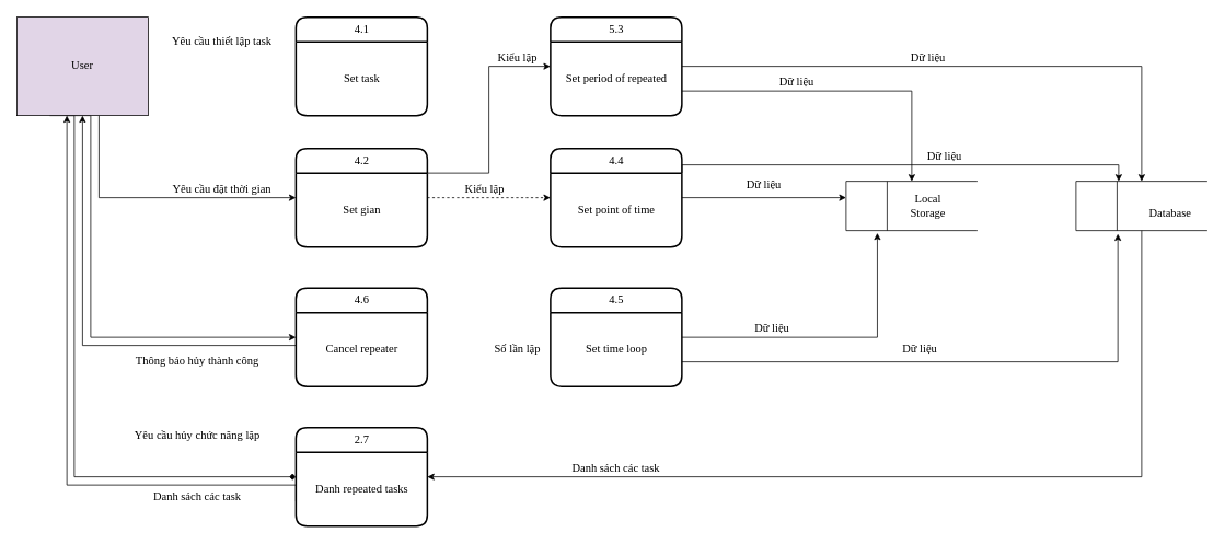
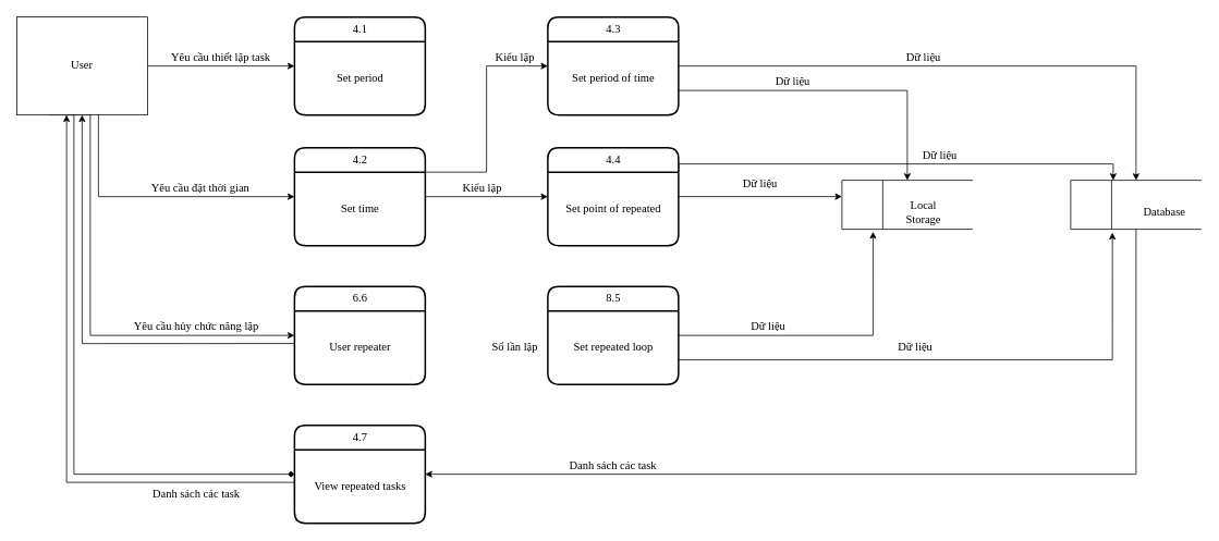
- <mxCell id="21" value="5.3" style="swimlane;childLayout=stackLayout;horizontal=1;startSize=30;horizontalStack=0;rounded=1;fontSize=14;fontStyle=0;strokeWidth=2;resizeParent=0;resizeLast=1;shadow=0;dashed=0;align=center;html=1;fontFamily=Verdana;" parent="1" vertex="1"><mxGeometry x="670" y="20" width="160" height="120" as="geometry" /></mxCell>
+ <mxCell id="21" value="4.3" style="swimlane;childLayout=stackLayout;horizontal=1;startSize=30;horizontalStack=0;rounded=1;fontSize=14;fontStyle=0;strokeWidth=2;resizeParent=0;resizeLast=1;shadow=0;dashed=0;align=center;html=1;fontFamily=Verdana;" parent="1" vertex="1"><mxGeometry x="670" y="20" width="160" height="120" as="geometry" /></mxCell>
- <mxCell id="12" value="Yêu cầu thiết lập task" style="text;html=1;strokeColor=none;fillColor=none;align=center;verticalAlign=middle;whiteSpace=wrap;rounded=0;fontFamily=Verdana;fontSize=14;" parent="1" vertex="1"><mxGeometry x="190" y="40" width="160" height="20" as="geometry" /></mxCell>
+ <mxCell id="12" value="Yêu cầu thiết lập task" style="text;html=1;strokeColor=none;fillColor=none;align=center;verticalAlign=middle;whiteSpace=wrap;rounded=0;fontFamily=Verdana;fontSize=14;" parent="1" vertex="1"><mxGeometry x="190" y="60" width="160" height="20" as="geometry" /></mxCell>
- <mxCell id="8" value="User" style="rounded=0;whiteSpace=wrap;html=1;fontFamily=Verdana;fontSize=14;fillColor=#e1d5e7;" parent="1" vertex="1"><mxGeometry x="20" y="20" width="160" height="120" as="geometry" /></mxCell>
+ <mxCell id="8" value="User" style="rounded=0;whiteSpace=wrap;html=1;fontFamily=Verdana;fontSize=14;" parent="1" vertex="1"><mxGeometry x="20" y="20" width="160" height="120" as="geometry" /></mxCell>
+ <mxCell id="4" style="edgeStyle=orthogonalEdgeStyle;rounded=0;orthogonalLoop=1;jettySize=auto;html=1;entryX=0;entryY=0.5;entryDx=0;entryDy=0;fontFamily=Verdana;fontSize=14;" parent="1" source="8" target="9" edge="1"><mxGeometry relative="1" as="geometry" /></mxCell>
- <mxCell id="10" value="Set task" style="text;html=1;align=center;verticalAlign=middle;resizable=0;points=[];autosize=1;fontSize=14;fontFamily=Verdana;" parent="9" vertex="1"><mxGeometry y="30" width="160" height="90" as="geometry" /></mxCell>
+ <mxCell id="10" value="Set period" style="text;html=1;align=center;verticalAlign=middle;resizable=0;points=[];autosize=1;fontSize=14;fontFamily=Verdana;" parent="9" vertex="1"><mxGeometry y="30" width="160" height="90" as="geometry" /></mxCell>
- <mxCell id="22" value="Set period of repeated" style="text;html=1;align=center;verticalAlign=middle;resizable=0;points=[];autosize=1;fontSize=14;fontFamily=Verdana;" parent="21" vertex="1"><mxGeometry y="30" width="160" height="90" as="geometry" /></mxCell>
+ <mxCell id="22" value="Set period of time" style="text;html=1;align=center;verticalAlign=middle;resizable=0;points=[];autosize=1;fontSize=14;fontFamily=Verdana;" parent="21" vertex="1"><mxGeometry y="30" width="160" height="90" as="geometry" /></mxCell>
- <mxCell id="17" value="Yêu cầu đặt thời gian" style="text;html=1;strokeColor=none;fillColor=none;align=center;verticalAlign=middle;whiteSpace=wrap;rounded=0;fontFamily=Verdana;fontSize=14;" parent="1" vertex="1"><mxGeometry x="190" y="220" width="160" height="20" as="geometry" /></mxCell>
+ <mxCell id="17" value="Yêu cầu đặt thời gian" style="text;html=1;strokeColor=none;fillColor=none;align=center;verticalAlign=middle;whiteSpace=wrap;rounded=0;fontFamily=Verdana;fontSize=14;" parent="1" vertex="1"><mxGeometry x="165" y="220" width="160" height="20" as="geometry" /></mxCell>
- <mxCell id="13" style="edgeStyle=orthogonalEdgeStyle;rounded=0;orthogonalLoop=1;jettySize=auto;html=1;exitX=1;exitY=0.5;exitDx=0;exitDy=0;entryX=0;entryY=0.5;entryDx=0;entryDy=0;dashed=1;" edge="1" parent="1" source="15" target="25"><mxGeometry relative="1" as="geometry" /></mxCell>
+ <mxCell id="13" style="edgeStyle=orthogonalEdgeStyle;rounded=0;orthogonalLoop=1;jettySize=auto;html=1;exitX=1;exitY=0.5;exitDx=0;exitDy=0;entryX=0;entryY=0.5;entryDx=0;entryDy=0;" edge="1" parent="1" source="15" target="25"><mxGeometry relative="1" as="geometry" /></mxCell>
- <mxCell id="47" value="Local Storage" style="text;html=1;strokeColor=none;fillColor=none;align=center;verticalAlign=middle;whiteSpace=wrap;rounded=0;fontFamily=Verdana;fontSize=14;" vertex="1" parent="1"><mxGeometry x="1090" y="235" width="80" height="30" as="geometry" /></mxCell>
+ <mxCell id="47" value="Local Storage" style="text;html=1;strokeColor=none;fillColor=none;align=center;verticalAlign=middle;whiteSpace=wrap;rounded=0;fontFamily=Verdana;fontSize=14;" vertex="1" parent="1"><mxGeometry x="1090" y="245" width="80" height="30" as="geometry" /></mxCell>
- <mxCell id="16" value="Set gian" style="text;html=1;align=center;verticalAlign=middle;resizable=0;points=[];autosize=1;fontSize=14;fontFamily=Verdana;" parent="15" vertex="1"><mxGeometry y="30" width="160" height="90" as="geometry" /></mxCell>
+ <mxCell id="16" value="Set time" style="text;html=1;align=center;verticalAlign=middle;resizable=0;points=[];autosize=1;fontSize=14;fontFamily=Verdana;" parent="15" vertex="1"><mxGeometry y="30" width="160" height="90" as="geometry" /></mxCell>
- <mxCell id="26" value="Set point of time" style="text;html=1;align=center;verticalAlign=middle;resizable=0;points=[];autosize=1;fontSize=14;fontFamily=Verdana;" parent="25" vertex="1"><mxGeometry y="30" width="160" height="90" as="geometry" /></mxCell>
+ <mxCell id="26" value="Set point of repeated" style="text;html=1;align=center;verticalAlign=middle;resizable=0;points=[];autosize=1;fontSize=14;fontFamily=Verdana;" parent="25" vertex="1"><mxGeometry y="30" width="160" height="90" as="geometry" /></mxCell>
- <mxCell id="35" value="4.6" style="swimlane;childLayout=stackLayout;horizontal=1;startSize=30;horizontalStack=0;rounded=1;fontSize=14;fontStyle=0;strokeWidth=2;resizeParent=0;resizeLast=1;shadow=0;dashed=0;align=center;html=1;fontFamily=Verdana;" parent="1" vertex="1"><mxGeometry x="360" y="350" width="160" height="120" as="geometry" /></mxCell>
+ <mxCell id="35" value="6.6" style="swimlane;childLayout=stackLayout;horizontal=1;startSize=30;horizontalStack=0;rounded=1;fontSize=14;fontStyle=0;strokeWidth=2;resizeParent=0;resizeLast=1;shadow=0;dashed=0;align=center;html=1;fontFamily=Verdana;" parent="1" vertex="1"><mxGeometry x="360" y="350" width="160" height="120" as="geometry" /></mxCell>
- <mxCell id="29" value="4.5" style="swimlane;childLayout=stackLayout;horizontal=1;startSize=30;horizontalStack=0;rounded=1;fontSize=14;fontStyle=0;strokeWidth=2;resizeParent=0;resizeLast=1;shadow=0;dashed=0;align=center;html=1;fontFamily=Verdana;" parent="1" vertex="1"><mxGeometry x="670" y="350" width="160" height="120" as="geometry" /></mxCell>
+ <mxCell id="29" value="8.5" style="swimlane;childLayout=stackLayout;horizontal=1;startSize=30;horizontalStack=0;rounded=1;fontSize=14;fontStyle=0;strokeWidth=2;resizeParent=0;resizeLast=1;shadow=0;dashed=0;align=center;html=1;fontFamily=Verdana;" parent="1" vertex="1"><mxGeometry x="670" y="350" width="160" height="120" as="geometry" /></mxCell>
- <mxCell id="36" value="Cancel repeater" style="text;html=1;align=center;verticalAlign=middle;resizable=0;points=[];autosize=1;fontSize=14;fontFamily=Verdana;" parent="35" vertex="1"><mxGeometry y="30" width="160" height="90" as="geometry" /></mxCell>
+ <mxCell id="36" value="User repeater" style="text;html=1;align=center;verticalAlign=middle;resizable=0;points=[];autosize=1;fontSize=14;fontFamily=Verdana;" parent="35" vertex="1"><mxGeometry y="30" width="160" height="90" as="geometry" /></mxCell>
- <mxCell id="30" value="Set time loop" style="text;html=1;align=center;verticalAlign=middle;resizable=0;points=[];autosize=1;fontSize=14;fontFamily=Verdana;" parent="29" vertex="1"><mxGeometry y="30" width="160" height="90" as="geometry" /></mxCell>
+ <mxCell id="30" value="Set repeated loop" style="text;html=1;align=center;verticalAlign=middle;resizable=0;points=[];autosize=1;fontSize=14;fontFamily=Verdana;" parent="29" vertex="1"><mxGeometry y="30" width="160" height="90" as="geometry" /></mxCell>
- <mxCell id="38" value="Thông báo hủy thành công" style="text;html=1;strokeColor=none;fillColor=none;align=center;verticalAlign=middle;whiteSpace=wrap;rounded=0;fontFamily=Verdana;fontSize=14;" parent="1" vertex="1"><mxGeometry x="140" y="430" width="200" height="20" as="geometry" /></mxCell>
- <mxCell id="37" value="Yêu cầu hủy chức năng lặp" style="text;html=1;strokeColor=none;fillColor=none;align=center;verticalAlign=middle;whiteSpace=wrap;rounded=0;fontFamily=Verdana;fontSize=14;" parent="1" vertex="1"><mxGeometry x="140" y="520" width="200" height="20" as="geometry" /></mxCell>
+ <mxCell id="37" value="Yêu cầu hủy chức năng lặp" style="text;html=1;strokeColor=none;fillColor=none;align=center;verticalAlign=middle;whiteSpace=wrap;rounded=0;fontFamily=Verdana;fontSize=14;" parent="1" vertex="1"><mxGeometry x="140" y="390" width="200" height="20" as="geometry" /></mxCell>
- <mxCell id="40" value="2.7" style="swimlane;childLayout=stackLayout;horizontal=1;startSize=30;horizontalStack=0;rounded=1;fontSize=14;fontStyle=0;strokeWidth=2;resizeParent=0;resizeLast=1;shadow=0;dashed=0;align=center;html=1;fontFamily=Verdana;" parent="1" vertex="1"><mxGeometry x="360" y="520" width="160" height="120" as="geometry" /></mxCell>
+ <mxCell id="40" value="4.7" style="swimlane;childLayout=stackLayout;horizontal=1;startSize=30;horizontalStack=0;rounded=1;fontSize=14;fontStyle=0;strokeWidth=2;resizeParent=0;resizeLast=1;shadow=0;dashed=0;align=center;html=1;fontFamily=Verdana;" parent="1" vertex="1"><mxGeometry x="360" y="520" width="160" height="120" as="geometry" /></mxCell>
- <mxCell id="41" value="Danh repeated tasks" style="text;html=1;align=center;verticalAlign=middle;resizable=0;points=[];autosize=1;fontSize=14;fontFamily=Verdana;" parent="40" vertex="1"><mxGeometry y="30" width="160" height="90" as="geometry" /></mxCell>
+ <mxCell id="41" value="View repeated tasks" style="text;html=1;align=center;verticalAlign=middle;resizable=0;points=[];autosize=1;fontSize=14;fontFamily=Verdana;" parent="40" vertex="1"><mxGeometry y="30" width="160" height="90" as="geometry" /></mxCell>
